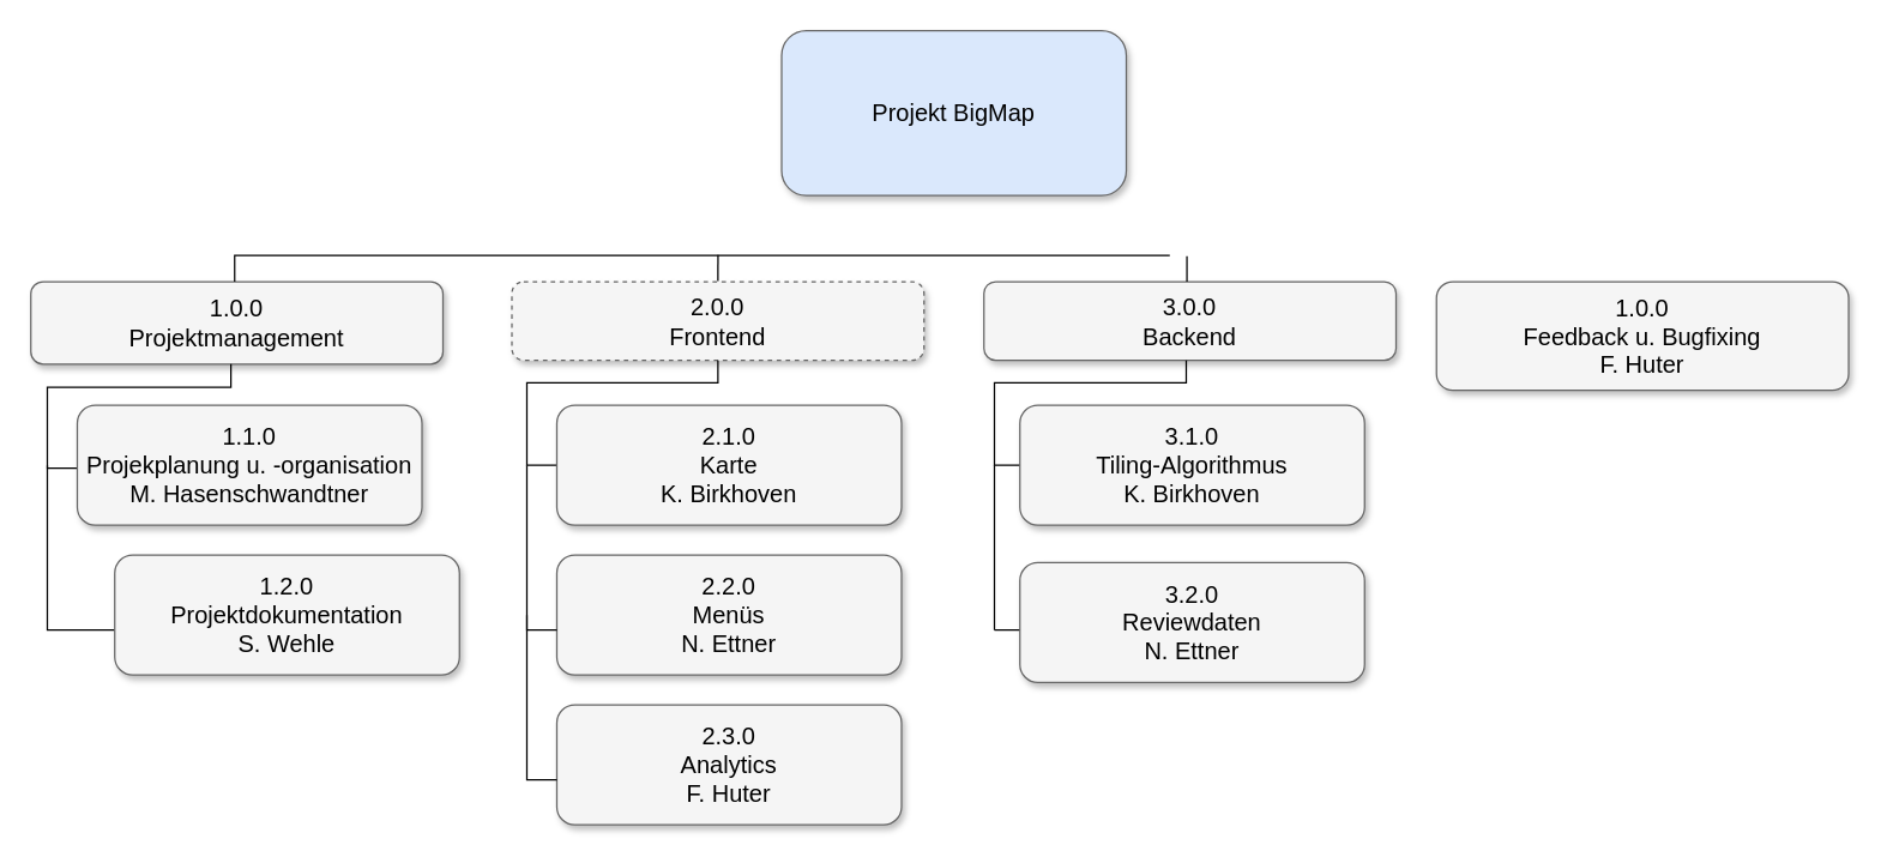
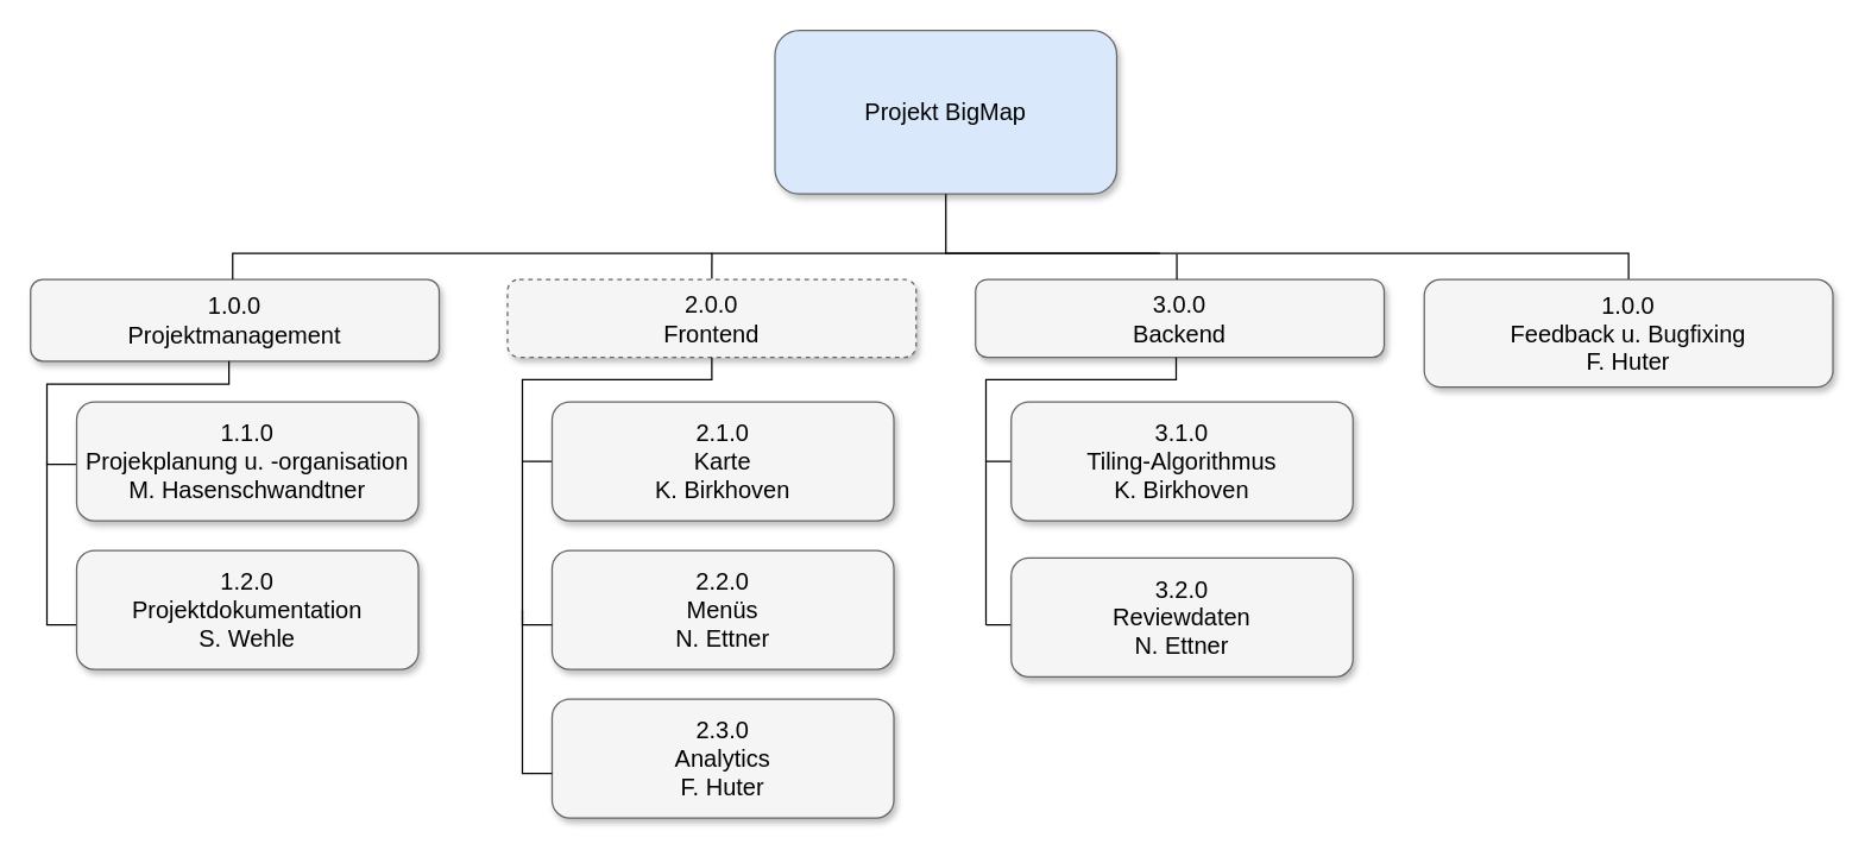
+ <mxCell id="6" style="edgeStyle=orthogonalEdgeStyle;rounded=0;orthogonalLoop=1;jettySize=auto;html=1;exitX=0.5;exitY=0;exitDx=0;exitDy=0;entryX=0.5;entryY=1;entryDx=0;entryDy=0;endArrow=none;endFill=0;" parent="1" source="7" target="2" edge="1"><mxGeometry relative="1" as="geometry"><Array as="points"><mxPoint x="1096" y="170" /><mxPoint x="636" y="170" /></Array></mxGeometry></mxCell>
- <mxCell id="9" value="&lt;div&gt;1.2.0&lt;/div&gt;&lt;div&gt;Projektdokumentation&lt;/div&gt;&lt;div&gt;S. Wehle&lt;/div&gt;" style="whiteSpace=wrap;html=1;rounded=1;shadow=1;strokeWidth=1;fontSize=16;align=center;fillColor=#f5f5f5;strokeColor=#666666;" parent="1" vertex="1"><mxGeometry x="76" y="370" width="230" height="80" as="geometry" /></mxCell>
+ <mxCell id="9" value="&lt;div&gt;1.2.0&lt;/div&gt;&lt;div&gt;Projektdokumentation&lt;/div&gt;&lt;div&gt;S. Wehle&lt;/div&gt;" style="whiteSpace=wrap;html=1;rounded=1;shadow=1;strokeWidth=1;fontSize=16;align=center;fillColor=#f5f5f5;strokeColor=#666666;" parent="1" vertex="1"><mxGeometry x="51" y="370" width="230" height="80" as="geometry" /></mxCell>
